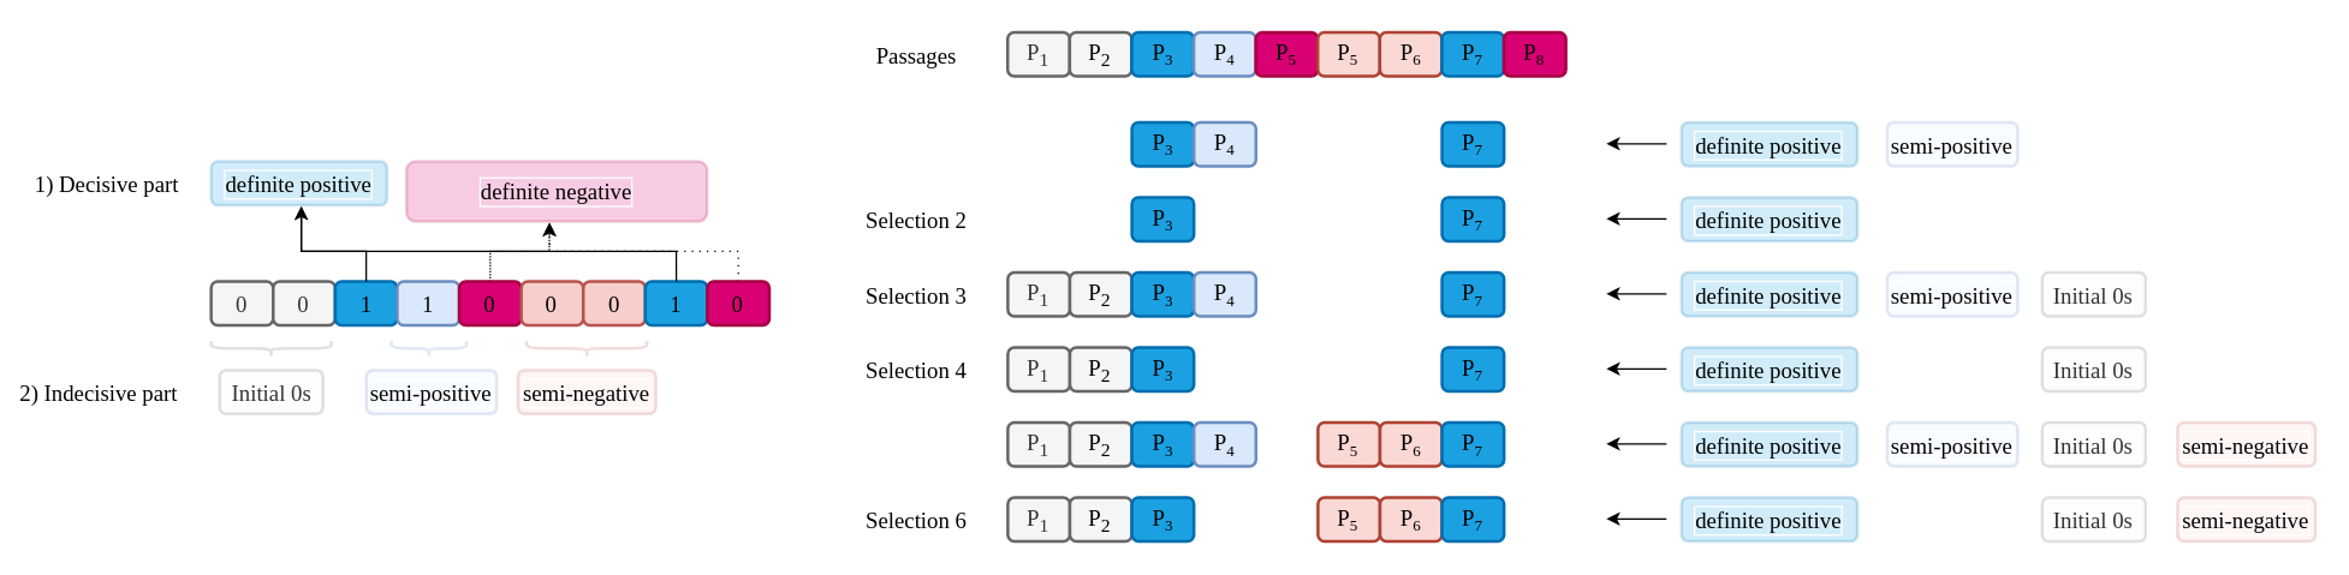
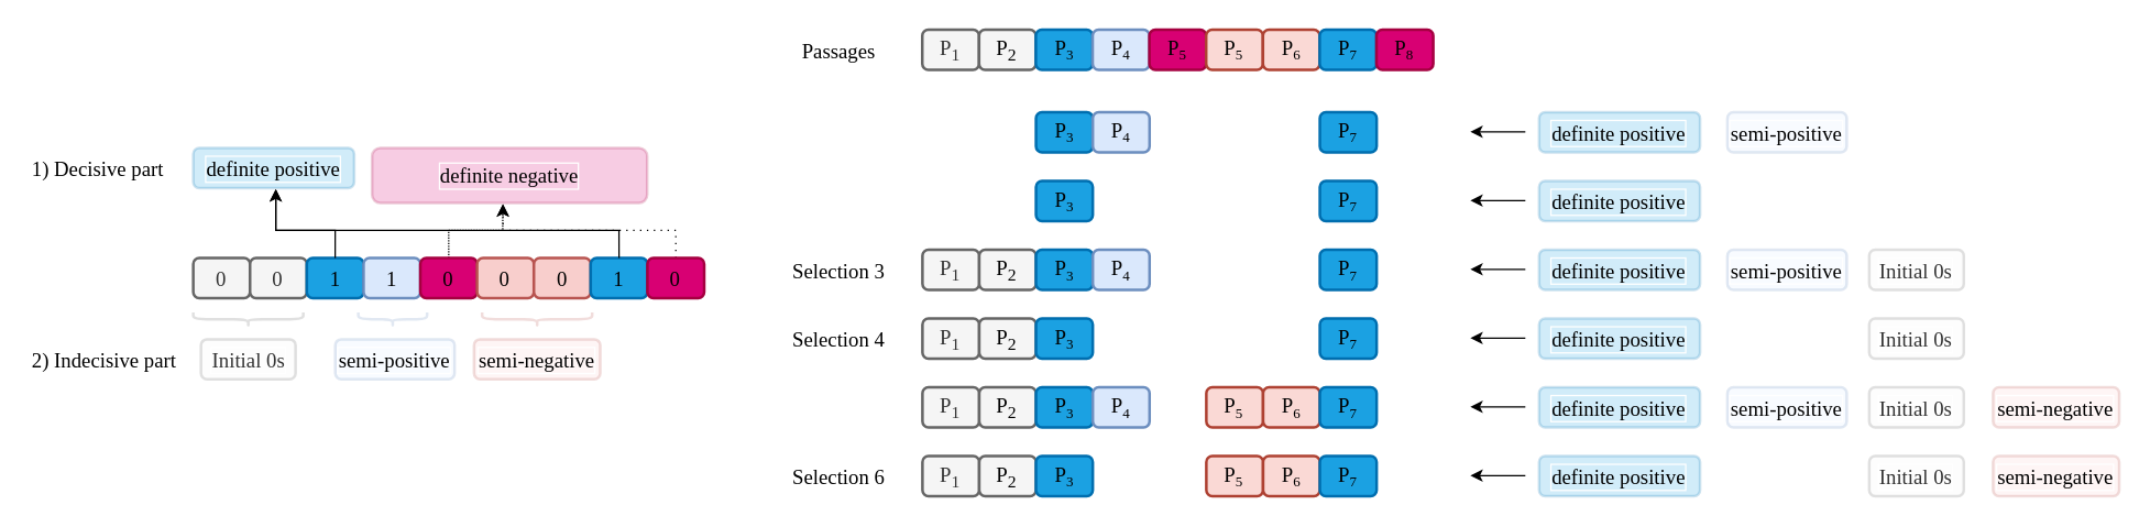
- <mxCell id="13" value="Selection 2" style="text;html=1;strokeColor=none;fillColor=none;align=center;verticalAlign=middle;whiteSpace=wrap;rounded=0;labelBorderColor=#FFFFFF;strokeWidth=2;fontFamily=Times New Roman;fontSize=15;fontColor=#000000;" vertex="1" parent="9"><mxGeometry y="0.001" width="118.53" height="29.12" as="geometry" /></mxCell>
- <mxCell id="100" value="2) Indecisive part" style="text;html=1;strokeColor=none;fillColor=none;align=left;verticalAlign=middle;whiteSpace=wrap;rounded=0;labelBorderColor=#FFFFFF;strokeWidth=2;fontFamily=Times New Roman;fontSize=15;fontColor=#000000;container=0;" parent="1" vertex="1"><mxGeometry x="10" y="246.12" width="118.53" height="29.12" as="geometry" /></mxCell>
+ <mxCell id="100" value="2) Indecisive part" style="text;html=1;strokeColor=none;fillColor=none;align=left;verticalAlign=middle;whiteSpace=wrap;rounded=0;labelBorderColor=#FFFFFF;strokeWidth=2;fontFamily=Times New Roman;fontSize=15;fontColor=#000000;container=0;" parent="1" vertex="1"><mxGeometry x="20" y="246.12" width="118.53" height="29.12" as="geometry" /></mxCell>
